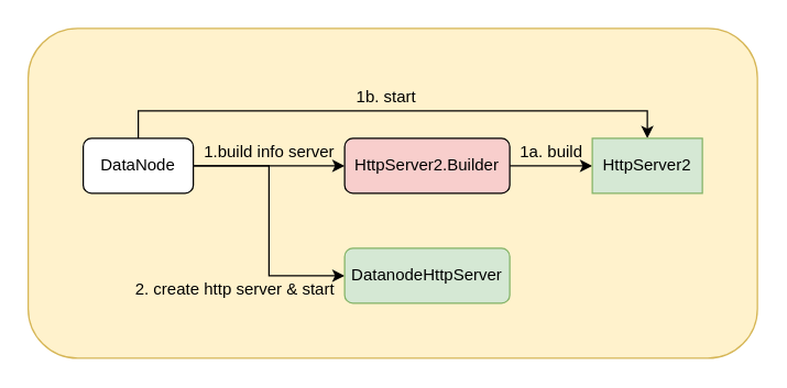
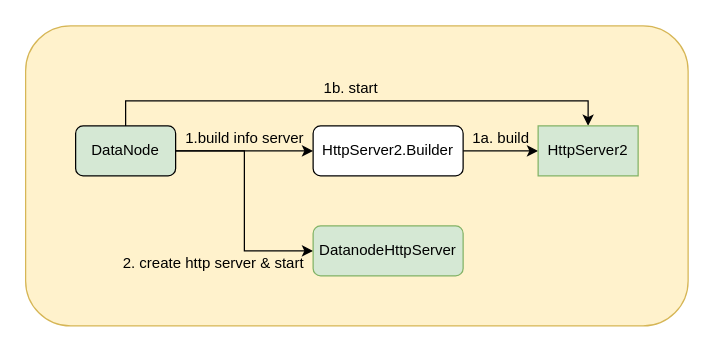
- <mxCell id="6" value="DataNode" style="rounded=1;whiteSpace=wrap;html=1;" vertex="1" parent="1"><mxGeometry x="60" y="100" width="80" height="40" as="geometry" /></mxCell>
+ <mxCell id="6" value="DataNode" style="rounded=1;whiteSpace=wrap;html=1;fillColor=#d5e8d4;" vertex="1" parent="1"><mxGeometry x="60" y="100" width="80" height="40" as="geometry" /></mxCell>
- <mxCell id="8" value="HttpServer2.Builder" style="rounded=1;whiteSpace=wrap;html=1;fillColor=#f8cecc;" vertex="1" parent="1"><mxGeometry x="250" y="100" width="120" height="40" as="geometry" /></mxCell>
+ <mxCell id="8" value="HttpServer2.Builder" style="rounded=1;whiteSpace=wrap;html=1;" vertex="1" parent="1"><mxGeometry x="250" y="100" width="120" height="40" as="geometry" /></mxCell>
